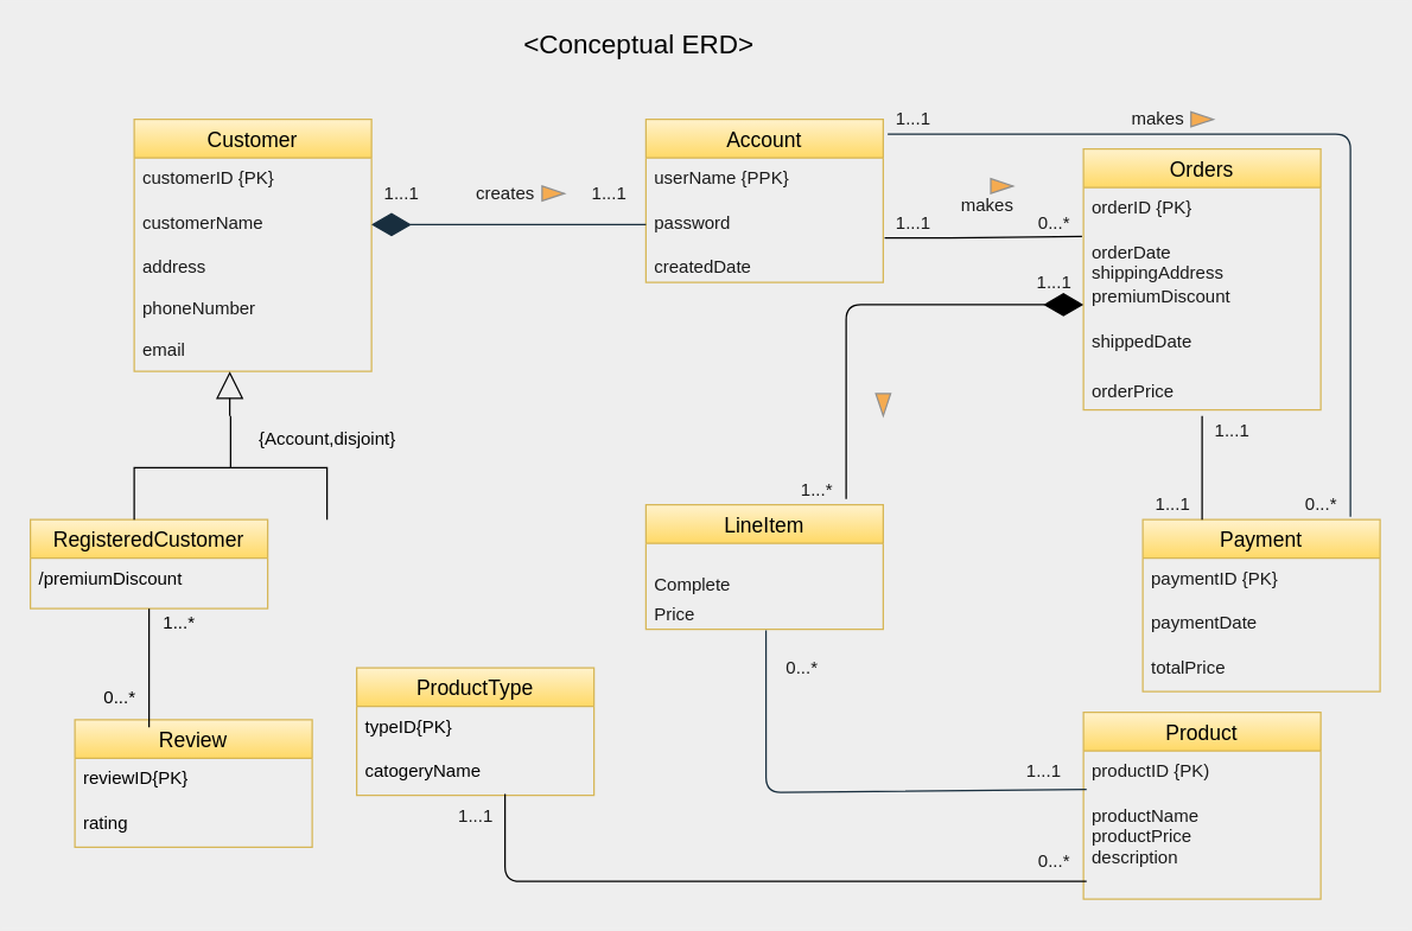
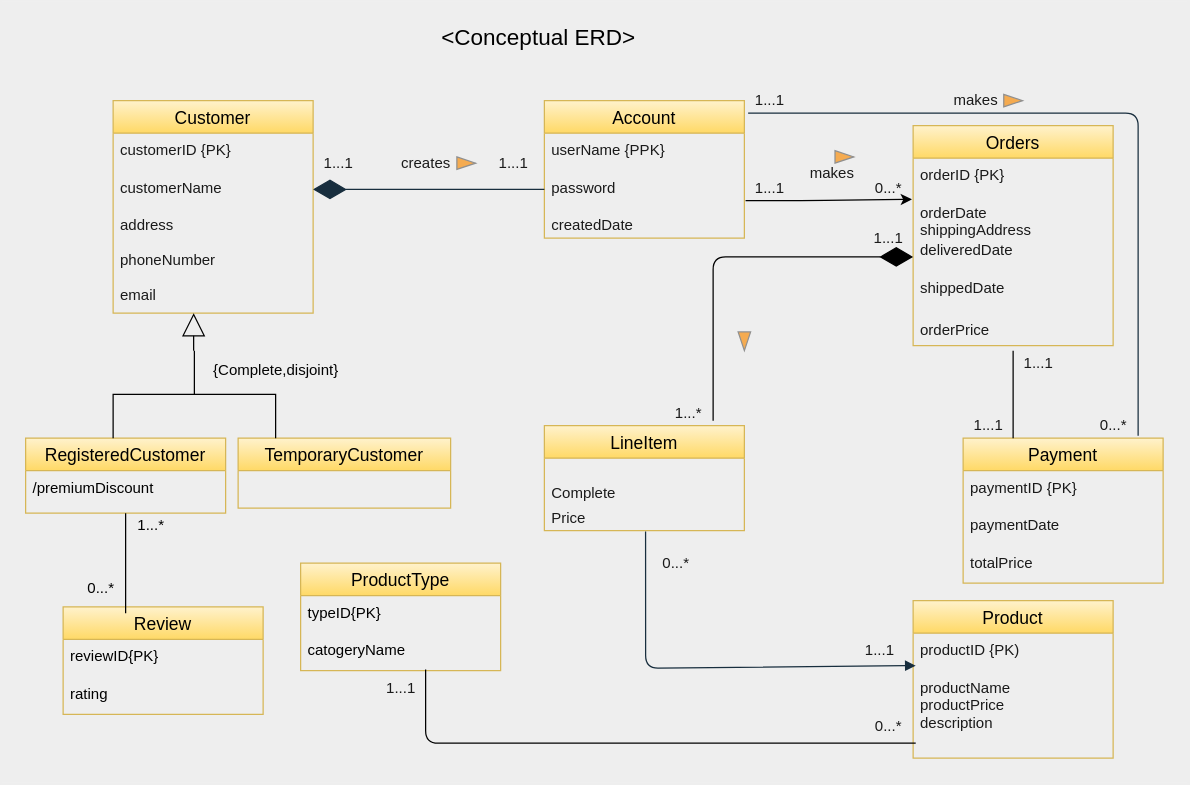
- <mxCell id="48" value="" style="endArrow=none;html=1;entryX=-0.006;entryY=0.1;entryDx=0;entryDy=0;entryPerimeter=0;exitX=1.006;exitY=0.8;exitDx=0;exitDy=0;exitPerimeter=0;" parent="1" source="8" target="16" edge="1"><mxGeometry width="50" height="50" relative="1" as="geometry"><mxPoint x="595" y="231" as="sourcePoint" /><mxPoint x="665.711" y="181" as="targetPoint" /><Array as="points"><mxPoint x="650" y="160" /></Array></mxGeometry></mxCell>
+ <mxCell id="48" value="" style="endArrow=classic;html=1;entryX=-0.006;entryY=0.1;entryDx=0;entryDy=0;entryPerimeter=0;exitX=1.006;exitY=0.8;exitDx=0;exitDy=0;exitPerimeter=0;" parent="1" source="8" target="16" edge="1"><mxGeometry width="50" height="50" relative="1" as="geometry"><mxPoint x="595" y="231" as="sourcePoint" /><mxPoint x="665.711" y="181" as="targetPoint" /><Array as="points"><mxPoint x="650" y="160" /></Array></mxGeometry></mxCell>
- <mxCell id="17" value="premiumDiscount" style="text;strokeColor=none;fillColor=none;spacingLeft=4;spacingRight=4;overflow=hidden;rotatable=0;points=[[0,0.5],[1,0.5]];portConstraint=eastwest;fontSize=12;fontColor=#1A1A1A;" parent="14" vertex="1"><mxGeometry y="86" width="160" height="30" as="geometry" /></mxCell>
+ <mxCell id="17" value="deliveredDate" style="text;strokeColor=none;fillColor=none;spacingLeft=4;spacingRight=4;overflow=hidden;rotatable=0;points=[[0,0.5],[1,0.5]];portConstraint=eastwest;fontSize=12;fontColor=#1A1A1A;" parent="14" vertex="1"><mxGeometry y="86" width="160" height="30" as="geometry" /></mxCell>
- <mxCell id="61" value="{Account,disjoint}" style="text;html=1;align=center;verticalAlign=middle;resizable=0;points=[];autosize=1;fontColor=#030303;" parent="1" vertex="1"><mxGeometry x="160" y="286" width="120" height="20" as="geometry" /></mxCell>
+ <mxCell id="61" value="{Complete,disjoint}" style="text;html=1;align=center;verticalAlign=middle;resizable=0;points=[];autosize=1;fontColor=#030303;" parent="1" vertex="1"><mxGeometry x="160" y="286" width="120" height="20" as="geometry" /></mxCell>
+ <mxCell id="56" value="TemporaryCustomer" style="swimlane;fontStyle=0;childLayout=stackLayout;horizontal=1;startSize=26;horizontalStack=0;resizeParent=1;resizeParentMax=0;resizeLast=0;collapsible=1;marginBottom=0;align=center;fontSize=14;gradientColor=#ffd966;fillColor=#fff2cc;strokeColor=#d6b656;" parent="1" vertex="1"><mxGeometry x="190" y="350" width="170" height="56" as="geometry" /></mxCell>
- <mxCell id="28" value="" style="endArrow=none;html=1;exitX=0.506;exitY=1.033;exitDx=0;exitDy=0;exitPerimeter=0;entryX=0.013;entryY=0.867;entryDx=0;entryDy=0;entryPerimeter=0;strokeColor=#182E3E;fontColor=#1A1A1A;labelBackgroundColor=#EEEEEE;" parent="1" source="25" target="21" edge="1"><mxGeometry width="50" height="50" relative="1" as="geometry"><mxPoint x="540" y="340" as="sourcePoint" /><mxPoint x="590" y="290" as="targetPoint" /><Array as="points"><mxPoint x="516" y="534" /></Array></mxGeometry></mxCell>
+ <mxCell id="28" value="" style="endArrow=block;html=1;exitX=0.506;exitY=1.033;exitDx=0;exitDy=0;exitPerimeter=0;entryX=0.013;entryY=0.867;entryDx=0;entryDy=0;entryPerimeter=0;strokeColor=#182E3E;fontColor=#1A1A1A;labelBackgroundColor=#EEEEEE;" parent="1" source="25" target="21" edge="1"><mxGeometry width="50" height="50" relative="1" as="geometry"><mxPoint x="540" y="340" as="sourcePoint" /><mxPoint x="590" y="290" as="targetPoint" /><Array as="points"><mxPoint x="516" y="534" /></Array></mxGeometry></mxCell>
